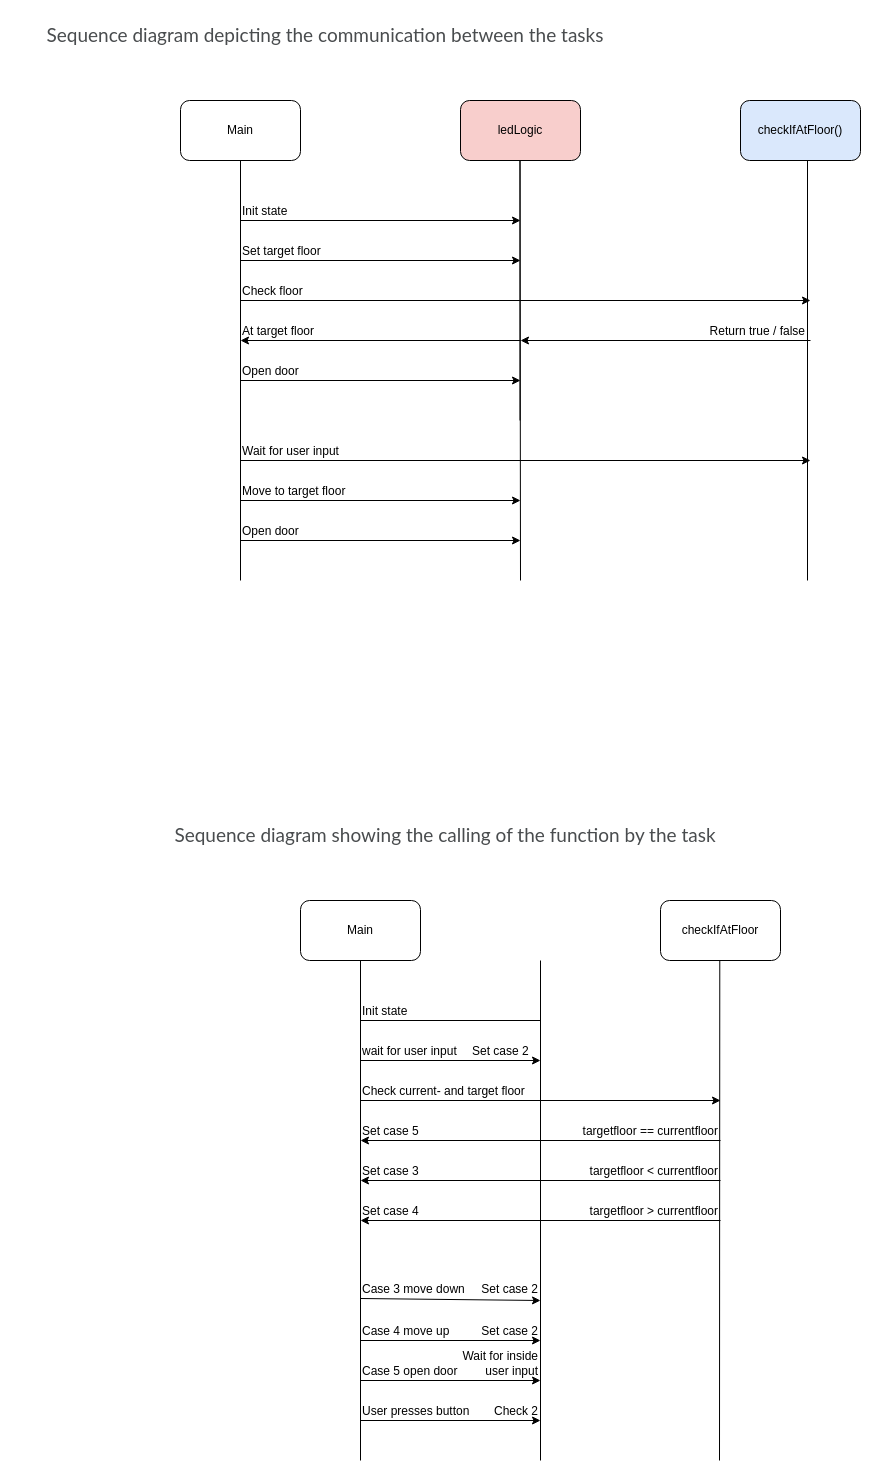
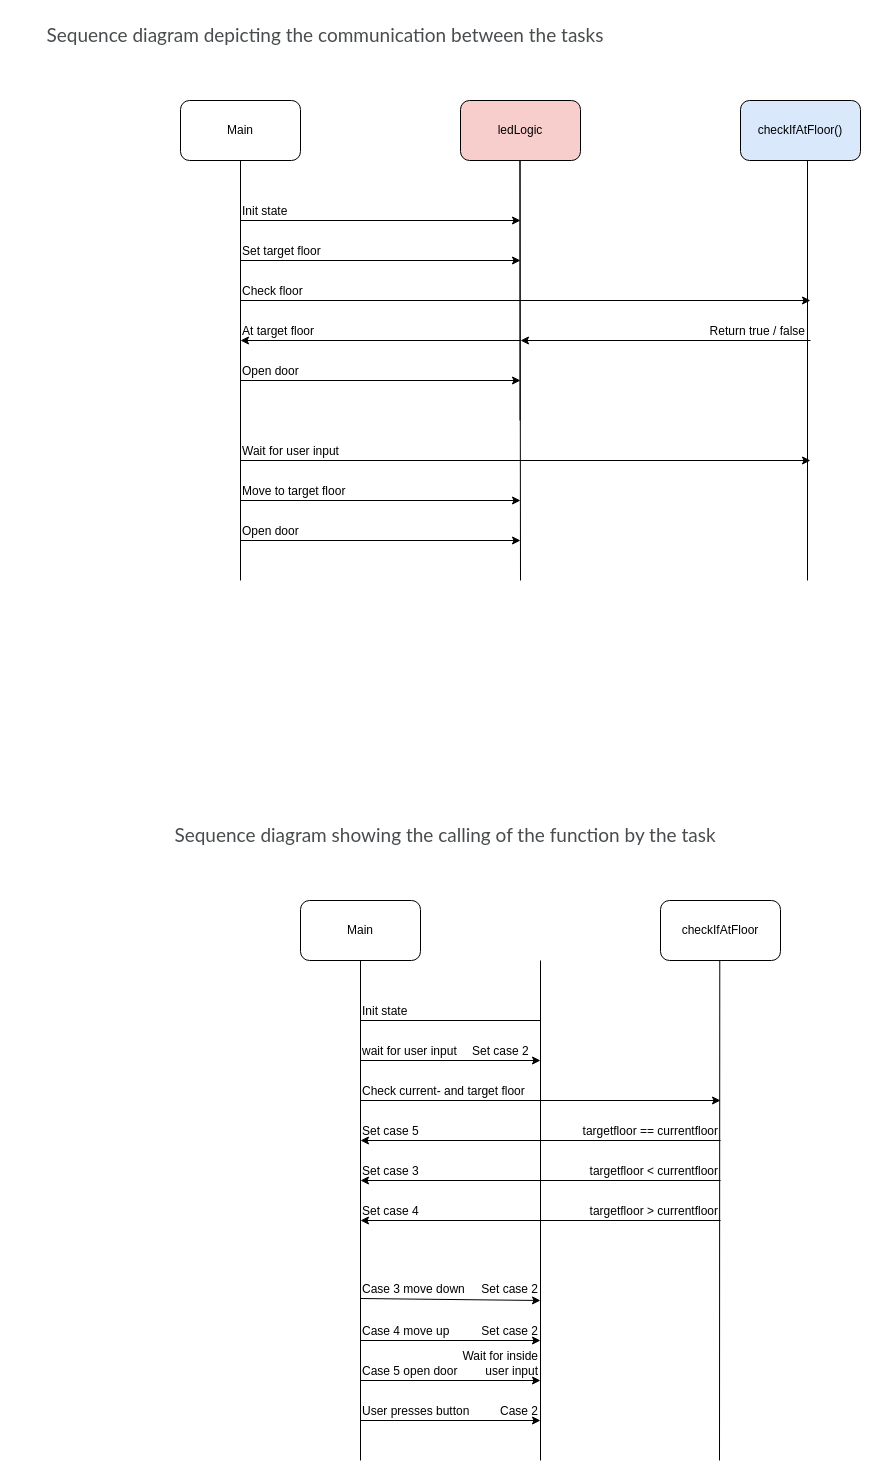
- <mxCell id="60" value="Check 2" style="text;html=1;align=right;verticalAlign=bottom;whiteSpace=wrap;rounded=0;" vertex="1" parent="1"><mxGeometry x="400" y="1390" width="140" height="30" as="geometry" /></mxCell>
+ <mxCell id="60" value="Case 2" style="text;html=1;align=right;verticalAlign=bottom;whiteSpace=wrap;rounded=0;" vertex="1" parent="1"><mxGeometry x="400" y="1390" width="140" height="30" as="geometry" /></mxCell>
